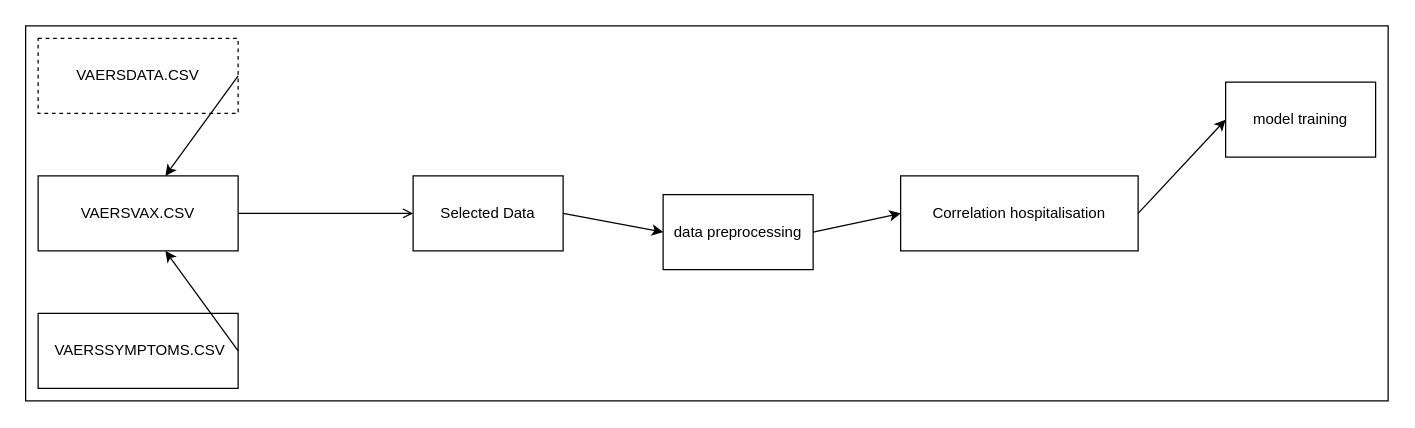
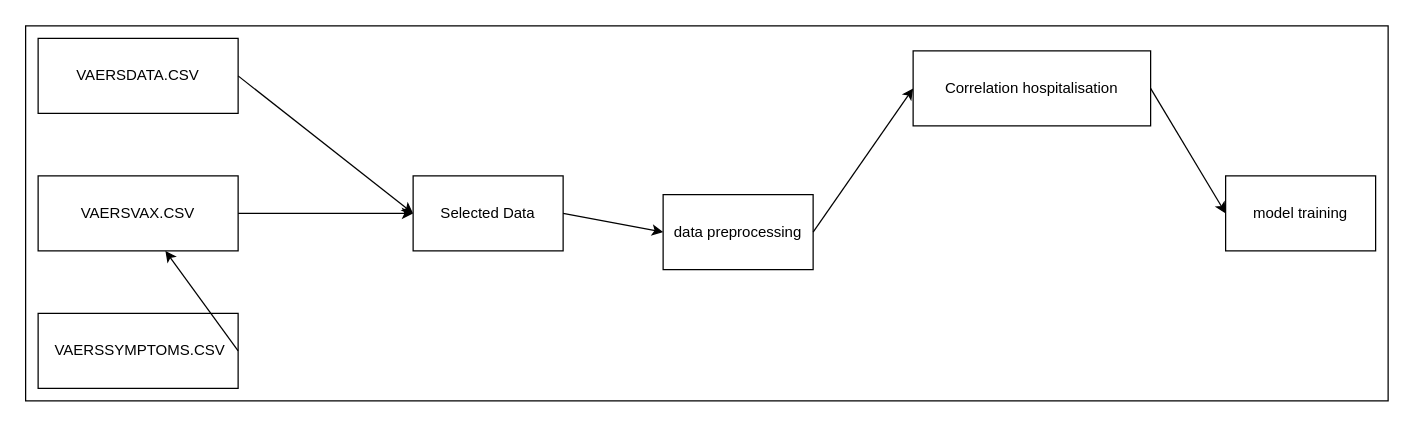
- <mxCell id="2" value="VAERSDATA.CSV" style="rounded=0;whiteSpace=wrap;html=1;dashed=1;" vertex="1" parent="1"><mxGeometry x="30" y="30" width="160" height="60" as="geometry" /></mxCell>
+ <mxCell id="2" value="VAERSDATA.CSV" style="rounded=0;whiteSpace=wrap;html=1;" vertex="1" parent="1"><mxGeometry x="30" y="30" width="160" height="60" as="geometry" /></mxCell>
- <mxCell id="10" value="model training" style="rounded=0;whiteSpace=wrap;html=1;" vertex="1" parent="1"><mxGeometry x="980" y="65" width="120" height="60" as="geometry" /></mxCell>
+ <mxCell id="10" value="model training" style="rounded=0;whiteSpace=wrap;html=1;" vertex="1" parent="1"><mxGeometry x="980" y="140" width="120" height="60" as="geometry" /></mxCell>
- <mxCell id="7" value="" style="endArrow=classic;html=1;rounded=0;exitX=1;exitY=0.5;exitDx=0;exitDy=0;" edge="1" parent="1" source="2" target="3"><mxGeometry width="50" height="50" relative="1" as="geometry"><mxPoint x="510" y="410" as="sourcePoint" /><mxPoint x="560" y="360" as="targetPoint" /></mxGeometry></mxCell>
+ <mxCell id="7" value="" style="endArrow=classic;html=1;rounded=0;exitX=1;exitY=0.5;exitDx=0;exitDy=0;entryX=0;entryY=0.5;entryDx=0;entryDy=0;" edge="1" parent="1" source="2" target="5"><mxGeometry width="50" height="50" relative="1" as="geometry"><mxPoint x="510" y="410" as="sourcePoint" /><mxPoint x="560" y="360" as="targetPoint" /></mxGeometry></mxCell>
- <mxCell id="8" value="" style="endArrow=open;html=1;rounded=0;exitX=1;exitY=0.5;exitDx=0;exitDy=0;entryX=0;entryY=0.5;entryDx=0;entryDy=0;" edge="1" parent="1" source="3" target="5"><mxGeometry width="50" height="50" relative="1" as="geometry"><mxPoint x="510" y="410" as="sourcePoint" /><mxPoint x="560" y="360" as="targetPoint" /></mxGeometry></mxCell>
+ <mxCell id="8" value="" style="endArrow=classic;html=1;rounded=0;exitX=1;exitY=0.5;exitDx=0;exitDy=0;entryX=0;entryY=0.5;entryDx=0;entryDy=0;" edge="1" parent="1" source="3" target="5"><mxGeometry width="50" height="50" relative="1" as="geometry"><mxPoint x="510" y="410" as="sourcePoint" /><mxPoint x="560" y="360" as="targetPoint" /></mxGeometry></mxCell>
- <mxCell id="6" value="Correlation&amp;nbsp;hospitalisation" style="rounded=0;whiteSpace=wrap;html=1;" vertex="1" parent="1"><mxGeometry x="720" y="140" width="190" height="60" as="geometry" /></mxCell>
+ <mxCell id="6" value="Correlation&amp;nbsp;hospitalisation" style="rounded=0;whiteSpace=wrap;html=1;" vertex="1" parent="1"><mxGeometry x="730" y="40" width="190" height="60" as="geometry" /></mxCell>
